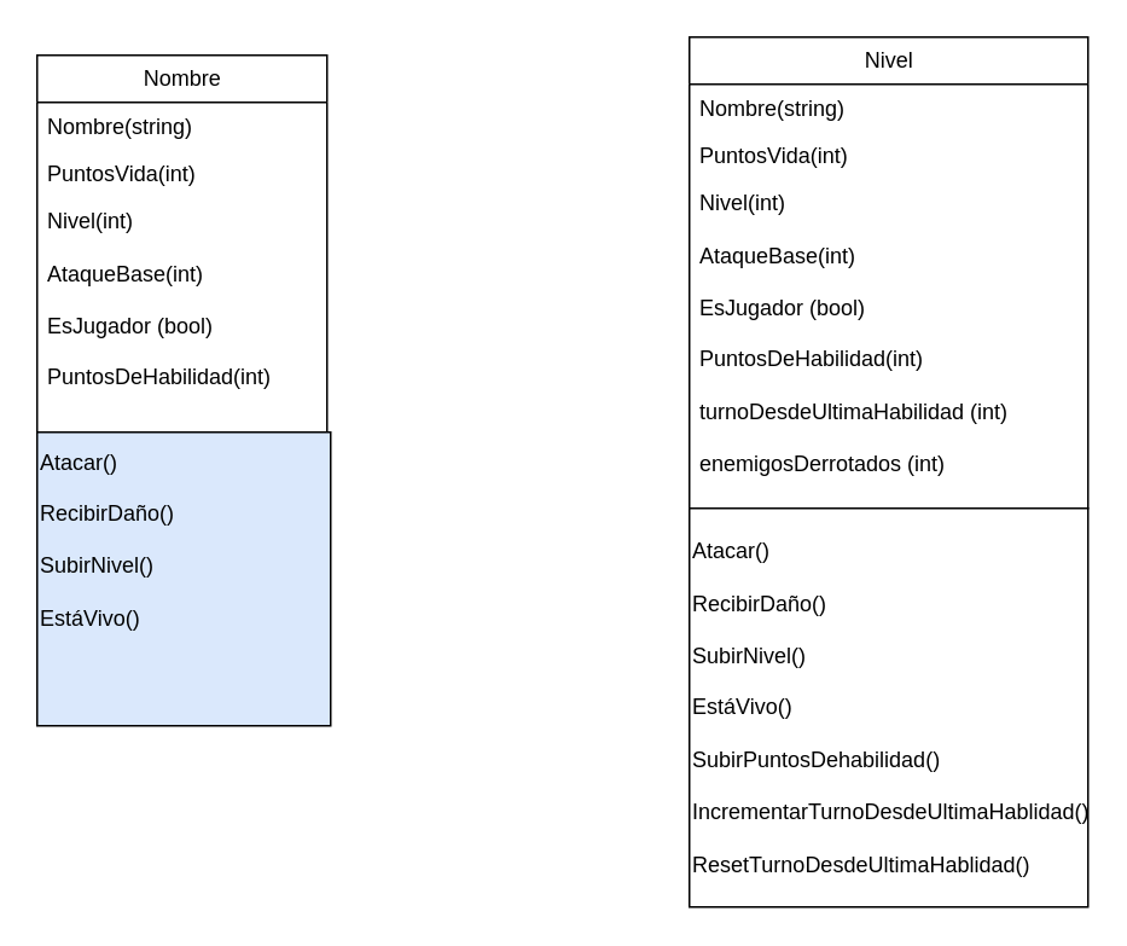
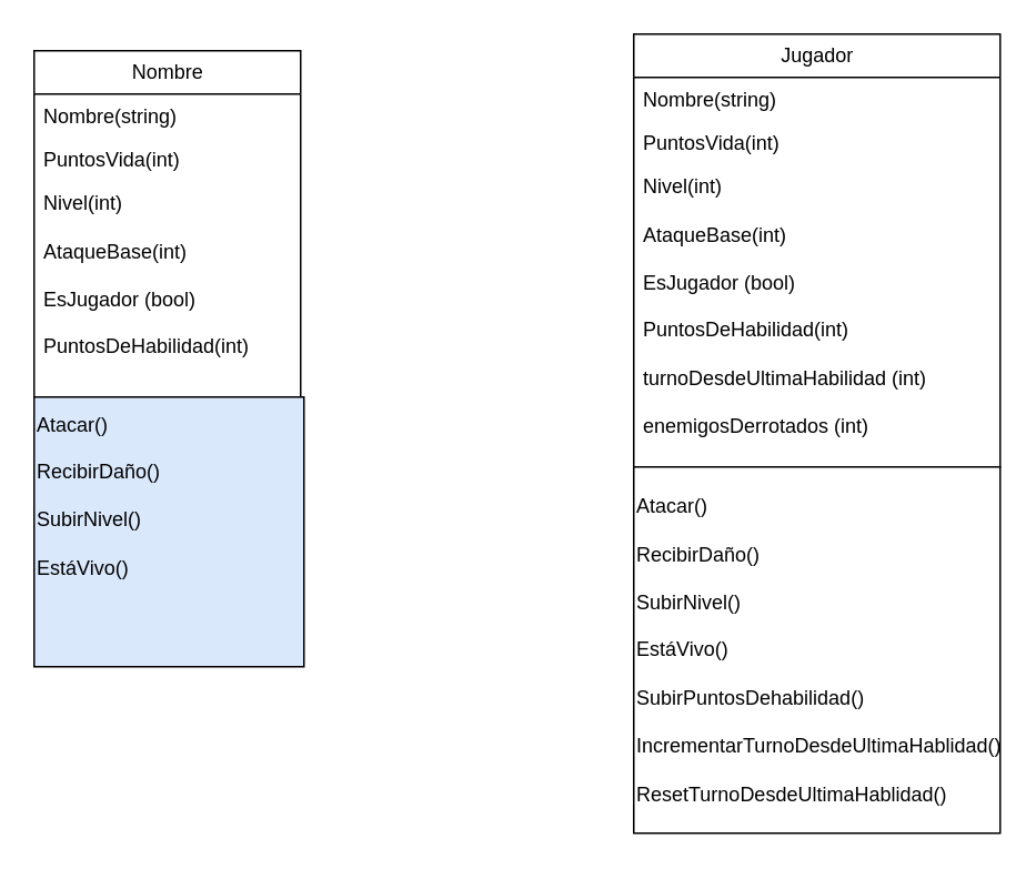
- <mxCell id="7" value="Nivel" style="swimlane;fontStyle=0;childLayout=stackLayout;horizontal=1;startSize=26;fillColor=none;horizontalStack=0;resizeParent=1;resizeParentMax=0;resizeLast=0;collapsible=1;marginBottom=0;html=1;" vertex="1" parent="1"><mxGeometry x="380" y="20" width="220" height="260" as="geometry" /></mxCell>
+ <mxCell id="7" value="Jugador" style="swimlane;fontStyle=0;childLayout=stackLayout;horizontal=1;startSize=26;fillColor=none;horizontalStack=0;resizeParent=1;resizeParentMax=0;resizeLast=0;collapsible=1;marginBottom=0;html=1;" vertex="1" parent="1"><mxGeometry x="380" y="20" width="220" height="260" as="geometry" /></mxCell>
